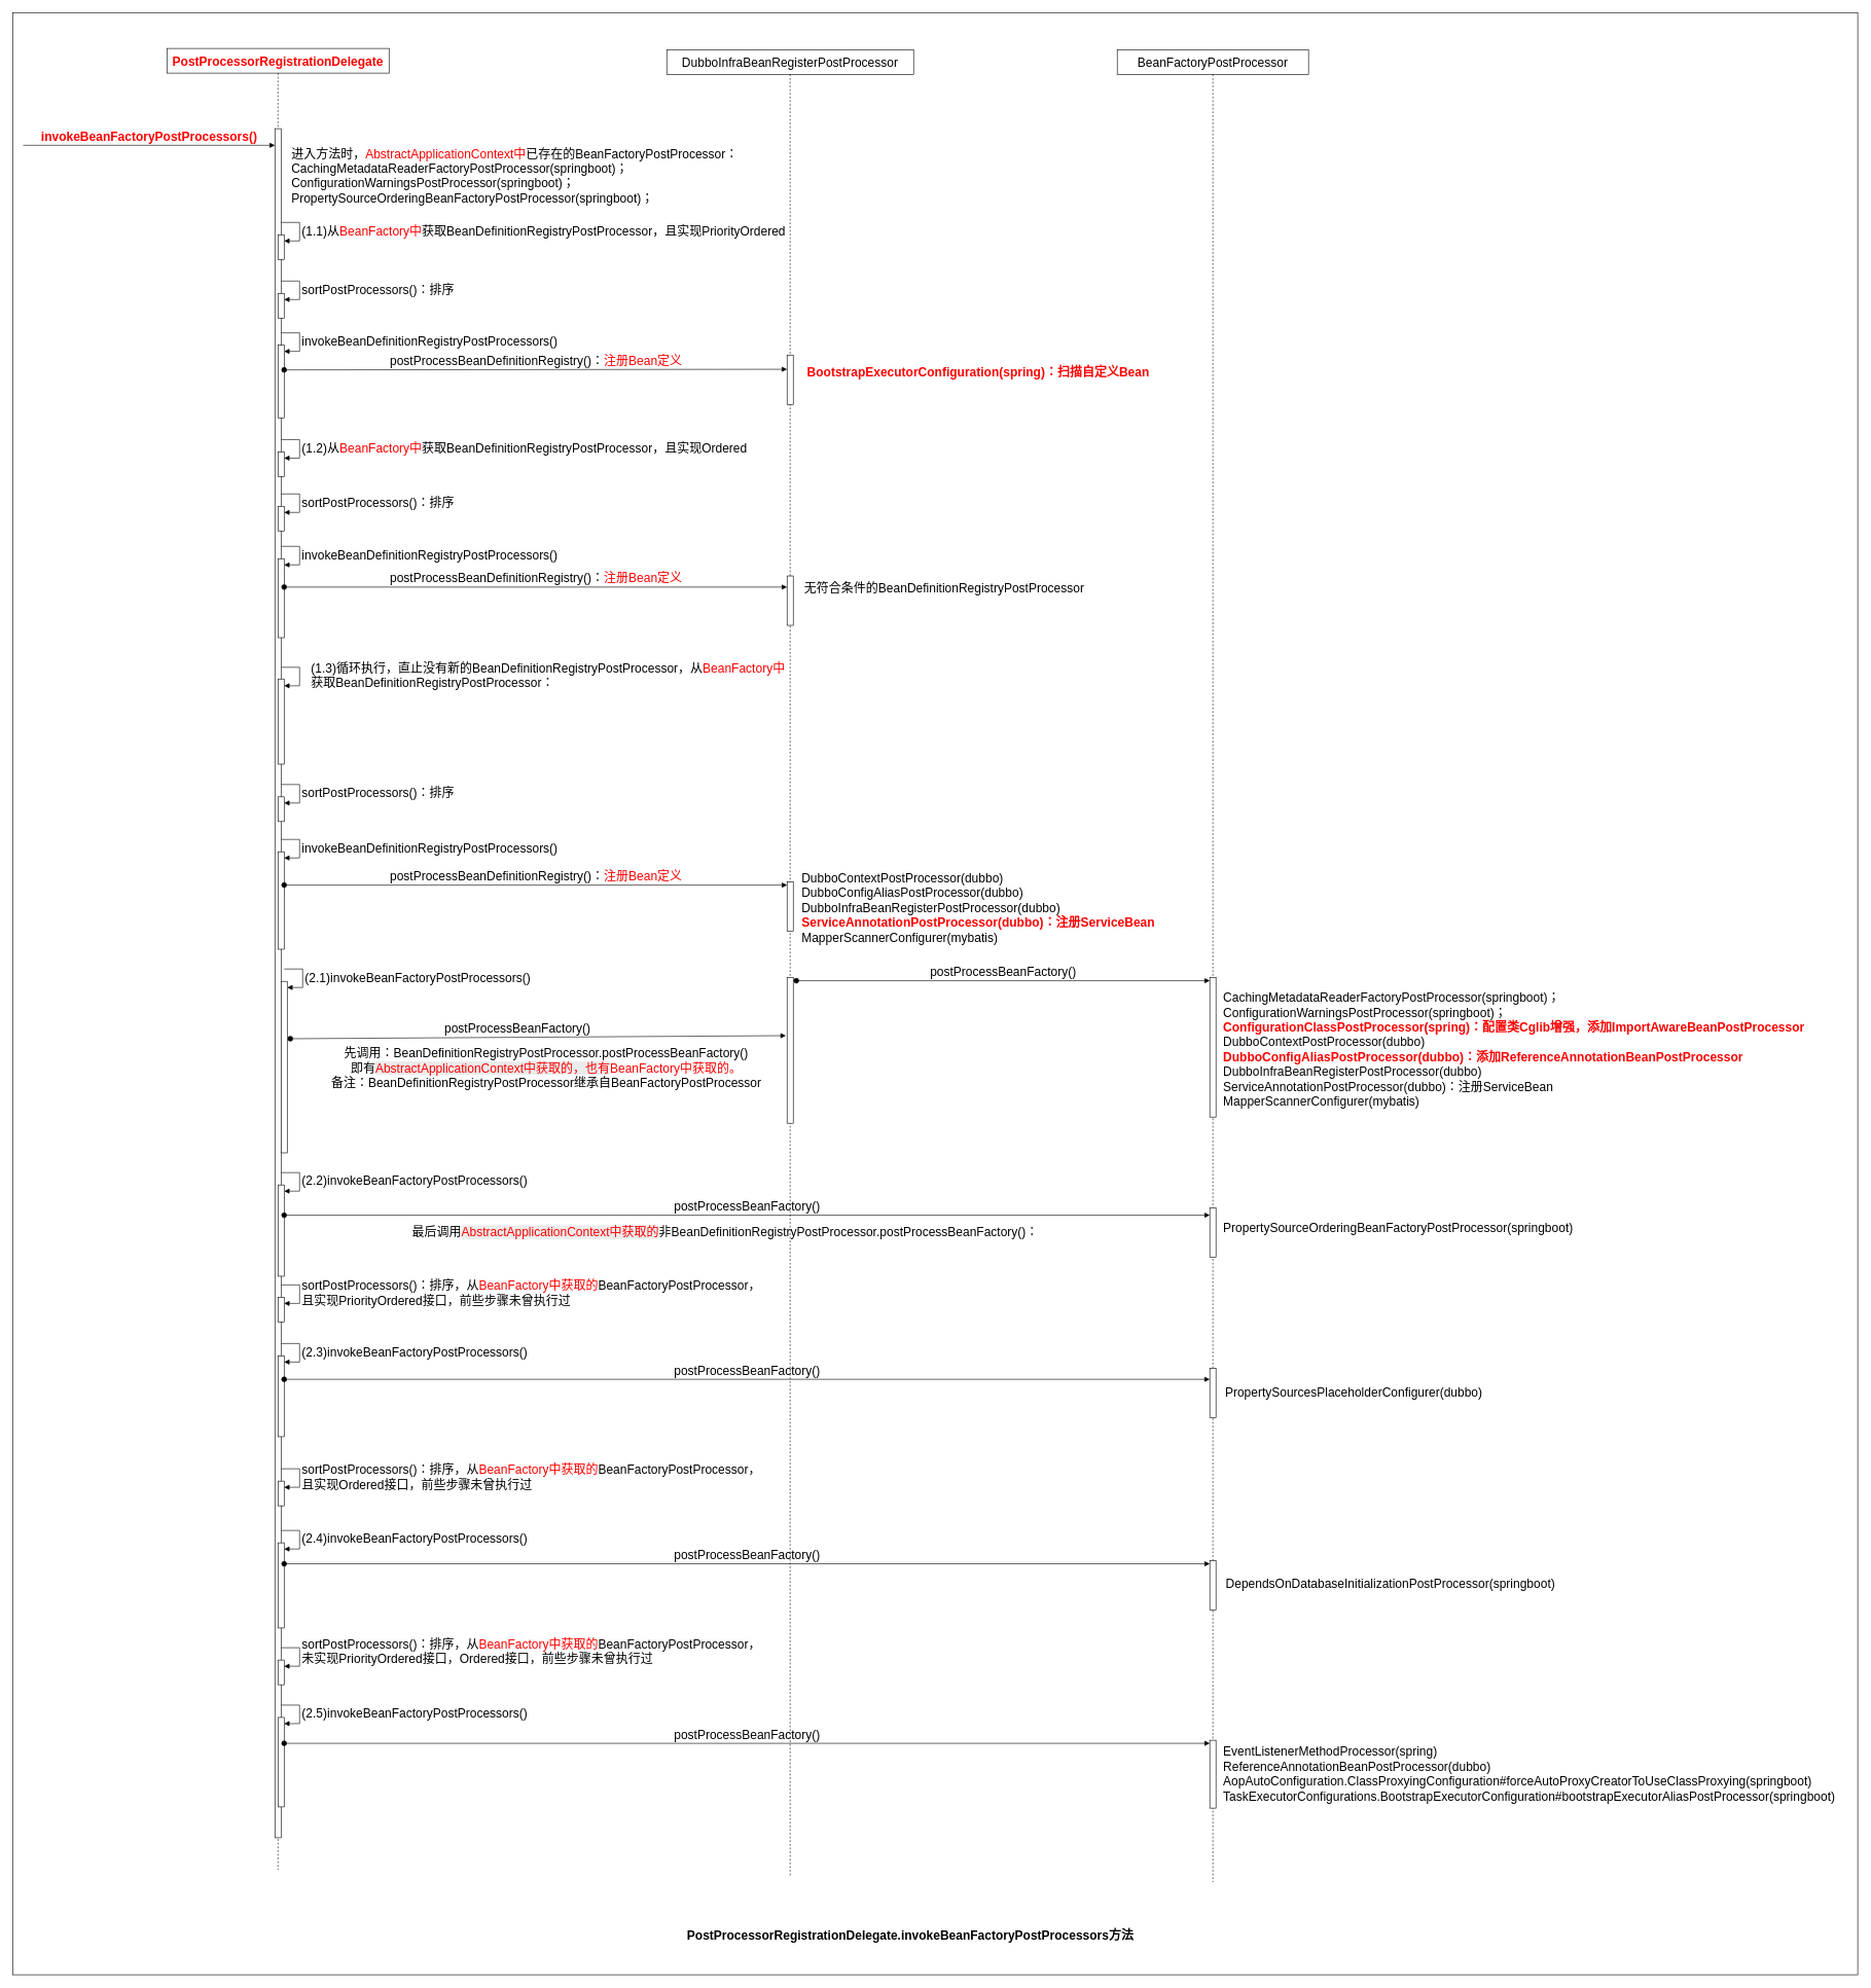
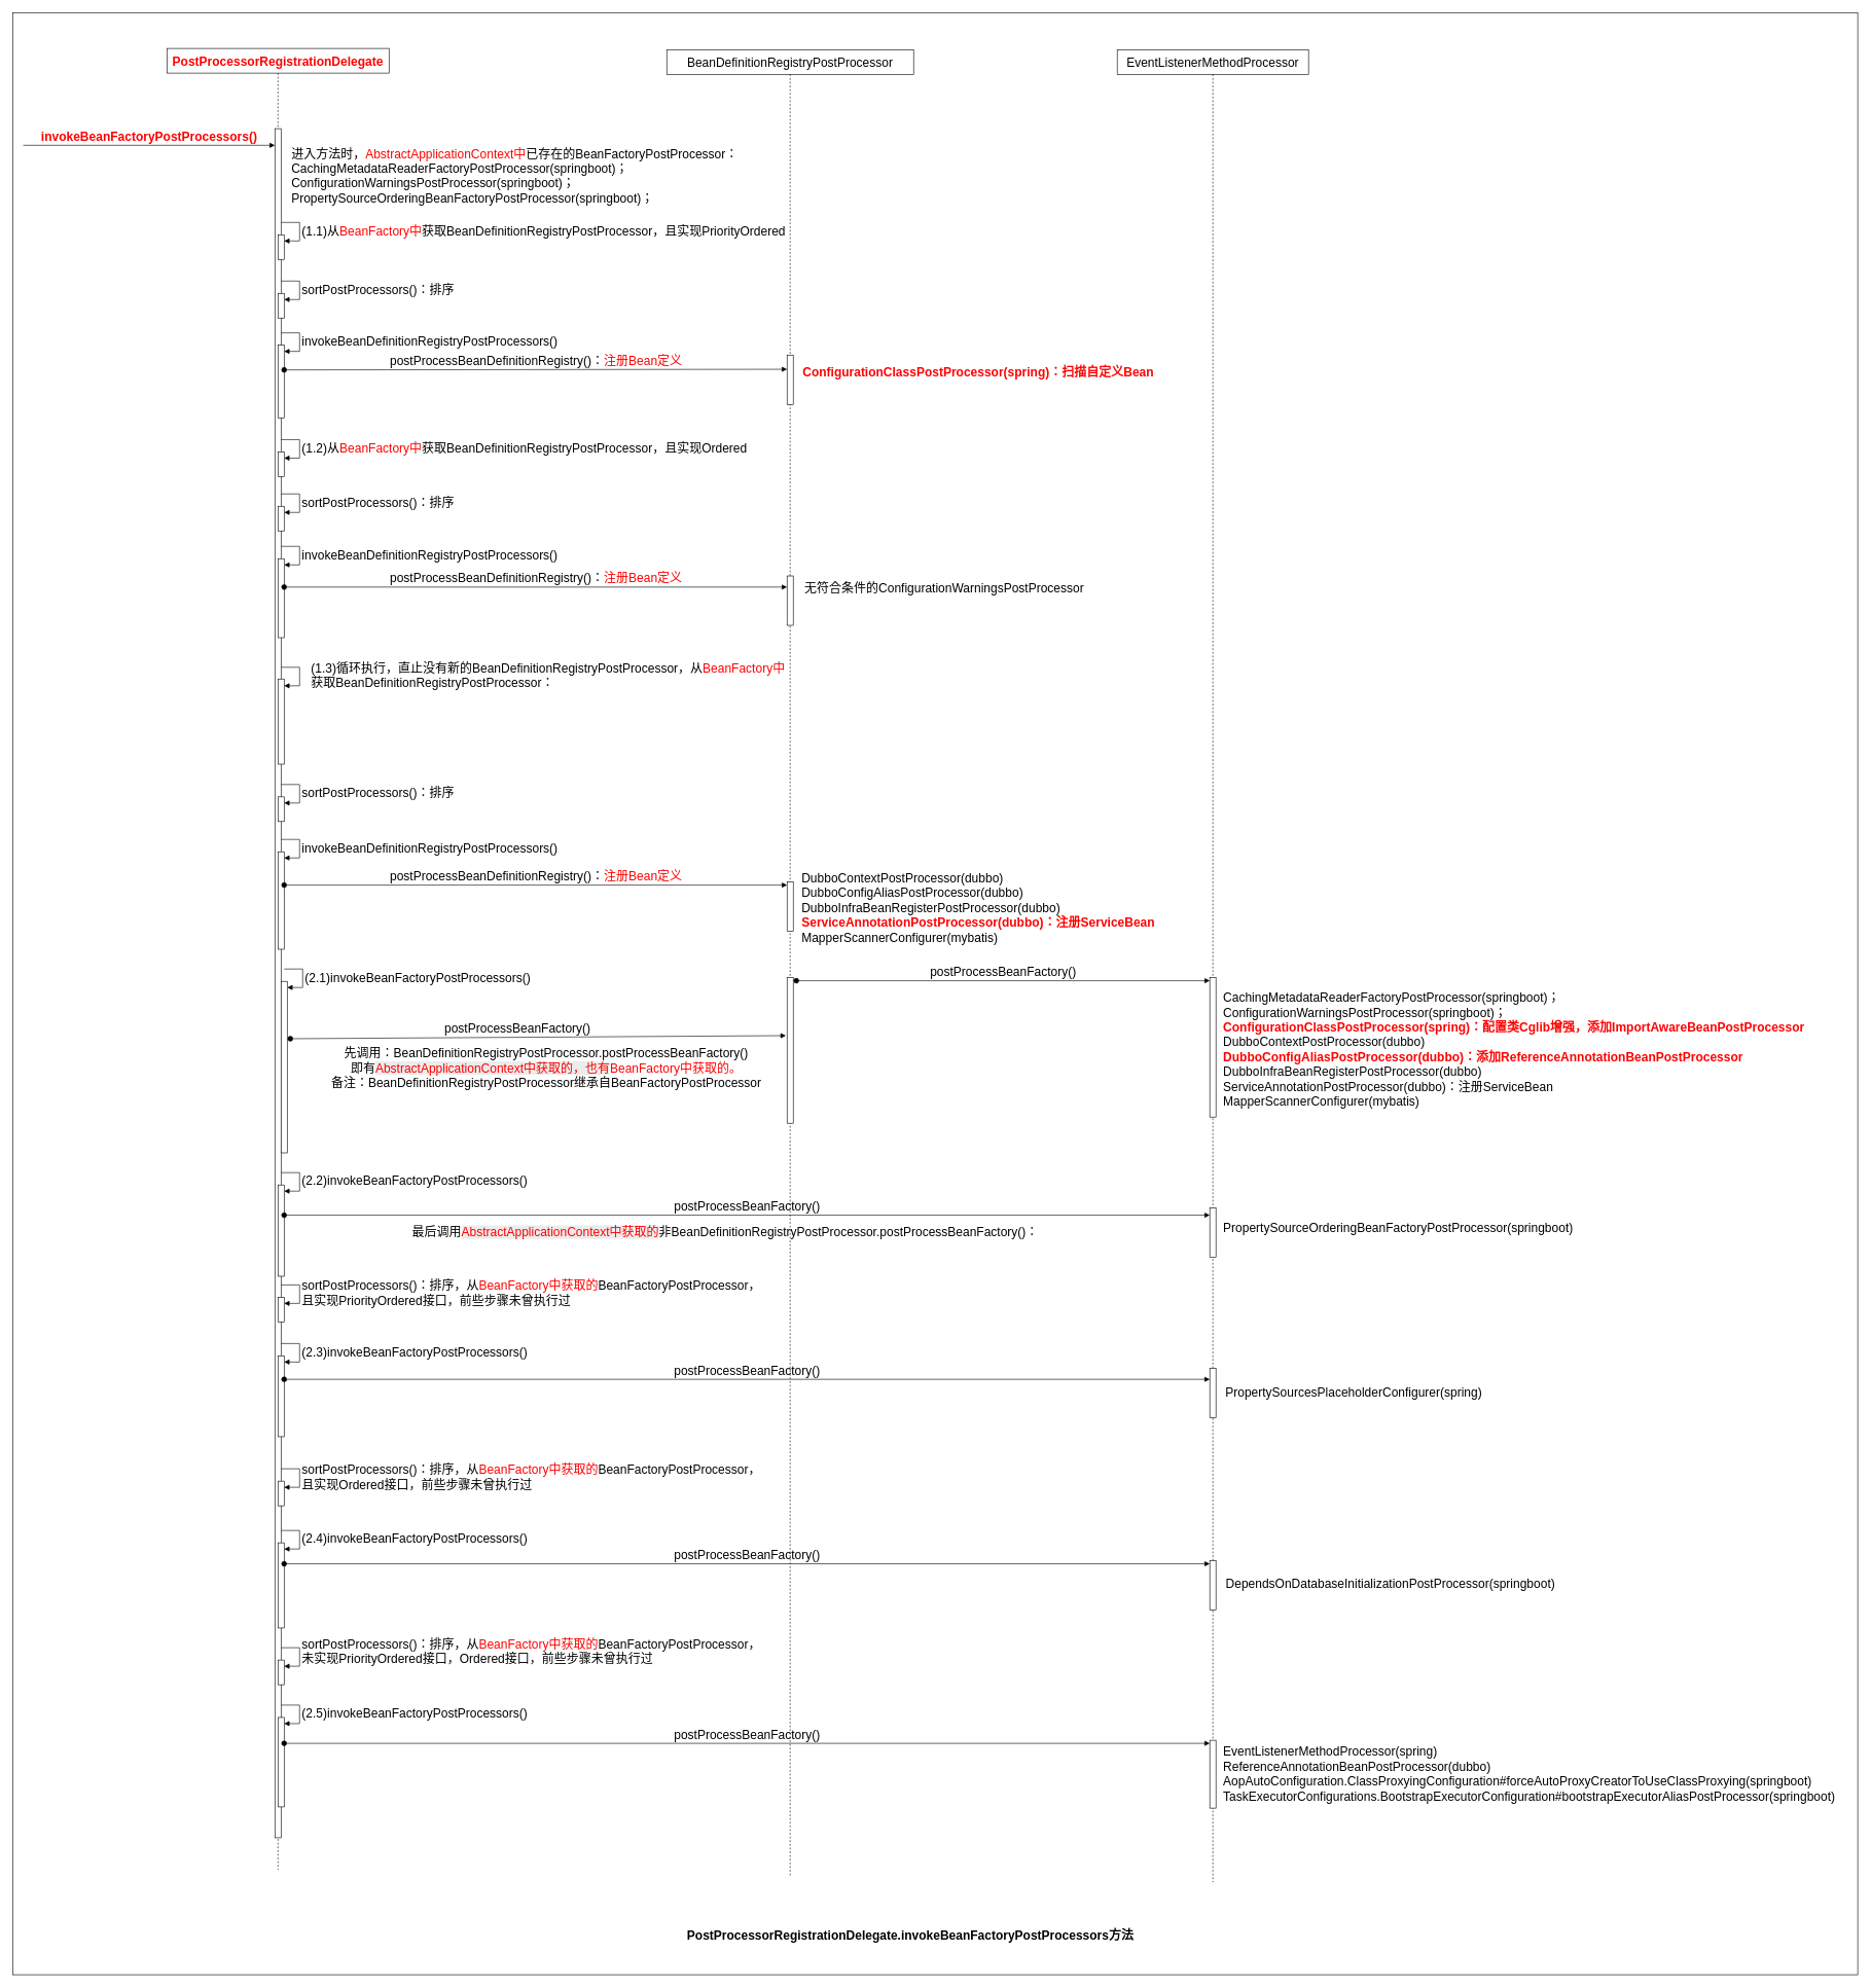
- <mxCell id="48" value="&lt;span style=&quot;text-align: left; text-wrap-mode: nowrap; background-color: rgb(255, 255, 255);&quot;&gt;DubboInfraBeanRegisterPostProcessor&lt;/span&gt;" style="shape=umlLifeline;perimeter=lifelinePerimeter;whiteSpace=wrap;html=1;container=1;dropTarget=0;collapsible=0;recursiveResize=0;outlineConnect=0;portConstraint=eastwest;newEdgeStyle={&quot;curved&quot;:0,&quot;rounded&quot;:0};fontSize=20;fontStyle=0;fontColor=#000000;" parent="1" vertex="1"><mxGeometry x="1080" y="80" width="400" height="2960" as="geometry" /></mxCell>
+ <mxCell id="48" value="&lt;span style=&quot;text-align: left; text-wrap-mode: nowrap; background-color: rgb(255, 255, 255);&quot;&gt;BeanDefinitionRegistryPostProcessor&lt;/span&gt;" style="shape=umlLifeline;perimeter=lifelinePerimeter;whiteSpace=wrap;html=1;container=1;dropTarget=0;collapsible=0;recursiveResize=0;outlineConnect=0;portConstraint=eastwest;newEdgeStyle={&quot;curved&quot;:0,&quot;rounded&quot;:0};fontSize=20;fontStyle=0;fontColor=#000000;" parent="1" vertex="1"><mxGeometry x="1080" y="80" width="400" height="2960" as="geometry" /></mxCell>
- <mxCell id="58" value="&lt;span style=&quot;text-align: left; text-wrap-mode: nowrap; background-color: rgb(255, 255, 255);&quot;&gt;BeanFactoryPostProcessor&lt;/span&gt;" style="shape=umlLifeline;perimeter=lifelinePerimeter;whiteSpace=wrap;html=1;container=1;dropTarget=0;collapsible=0;recursiveResize=0;outlineConnect=0;portConstraint=eastwest;newEdgeStyle={&quot;curved&quot;:0,&quot;rounded&quot;:0};fontSize=20;fontStyle=0;fontColor=#000000;" parent="1" vertex="1"><mxGeometry x="1810" y="80" width="310" height="2970" as="geometry" /></mxCell>
+ <mxCell id="58" value="&lt;span style=&quot;text-align: left; text-wrap-mode: nowrap; background-color: rgb(255, 255, 255);&quot;&gt;EventListenerMethodProcessor&lt;/span&gt;" style="shape=umlLifeline;perimeter=lifelinePerimeter;whiteSpace=wrap;html=1;container=1;dropTarget=0;collapsible=0;recursiveResize=0;outlineConnect=0;portConstraint=eastwest;newEdgeStyle={&quot;curved&quot;:0,&quot;rounded&quot;:0};fontSize=20;fontStyle=0;fontColor=#000000;" parent="1" vertex="1"><mxGeometry x="1810" y="80" width="310" height="2970" as="geometry" /></mxCell>
- <mxCell id="55" value="BootstrapExecutorConfiguration&lt;span style=&quot;text-align: left; text-wrap-mode: nowrap; background-color: rgb(255, 255, 255);&quot;&gt;(spring)&lt;/span&gt;：扫描自定义Bean" style="text;html=1;align=center;verticalAlign=middle;whiteSpace=wrap;rounded=0;fontSize=20;fontColor=#FF0000;fontStyle=1" parent="1" vertex="1"><mxGeometry x="1280" y="580" width="610" height="43" as="geometry" /></mxCell>
+ <mxCell id="55" value="ConfigurationClassPostProcessor&lt;span style=&quot;text-align: left; text-wrap-mode: nowrap; background-color: rgb(255, 255, 255);&quot;&gt;(spring)&lt;/span&gt;：扫描自定义Bean" style="text;html=1;align=center;verticalAlign=middle;whiteSpace=wrap;rounded=0;fontSize=20;fontColor=#FF0000;fontStyle=1" parent="1" vertex="1"><mxGeometry x="1280" y="580" width="610" height="43" as="geometry" /></mxCell>
- <mxCell id="56" value="&lt;span style=&quot;text-align: left; text-wrap-mode: nowrap; background-color: rgb(255, 255, 255); font-size: 20px;&quot;&gt;无符合条件的&lt;/span&gt;&lt;span style=&quot;color: light-dark(rgb(0, 0, 0), rgb(255, 255, 255)); text-align: left; text-wrap-mode: nowrap; font-size: 20px; background-color: rgb(255, 255, 255);&quot;&gt;BeanDefinitionRegistryPostProcessor&lt;/span&gt;" style="text;html=1;align=center;verticalAlign=middle;whiteSpace=wrap;rounded=0;" parent="1" vertex="1"><mxGeometry x="1265" y="937" width="530" height="30" as="geometry" /></mxCell>
+ <mxCell id="56" value="&lt;span style=&quot;text-align: left; text-wrap-mode: nowrap; background-color: rgb(255, 255, 255); font-size: 20px;&quot;&gt;无符合条件的&lt;/span&gt;&lt;span style=&quot;color: light-dark(rgb(0, 0, 0), rgb(255, 255, 255)); text-align: left; text-wrap-mode: nowrap; font-size: 20px; background-color: rgb(255, 255, 255);&quot;&gt;ConfigurationWarningsPostProcessor&lt;/span&gt;" style="text;html=1;align=center;verticalAlign=middle;whiteSpace=wrap;rounded=0;" parent="1" vertex="1"><mxGeometry x="1265" y="937" width="530" height="30" as="geometry" /></mxCell>
- <mxCell id="69" value="&lt;span style=&quot;font-size: 20px; text-wrap-mode: nowrap; background-color: rgb(255, 255, 255);&quot;&gt;PropertySourcesPlaceholderConfigurer(dubbo)&lt;/span&gt;" style="text;html=1;align=center;verticalAlign=middle;whiteSpace=wrap;rounded=0;" parent="1" vertex="1"><mxGeometry x="1940" y="2240" width="507" height="30" as="geometry" /></mxCell>
+ <mxCell id="69" value="&lt;span style=&quot;font-size: 20px; text-wrap-mode: nowrap; background-color: rgb(255, 255, 255);&quot;&gt;PropertySourcesPlaceholderConfigurer(spring)&lt;/span&gt;" style="text;html=1;align=center;verticalAlign=middle;whiteSpace=wrap;rounded=0;" parent="1" vertex="1"><mxGeometry x="1940" y="2240" width="507" height="30" as="geometry" /></mxCell>
